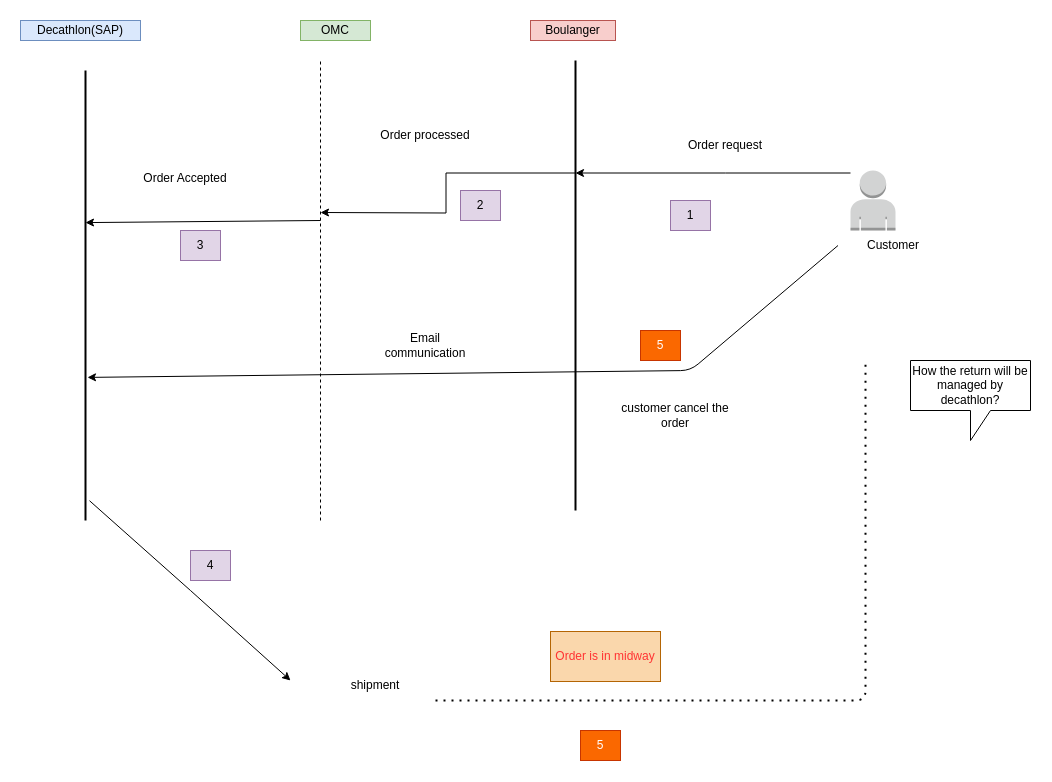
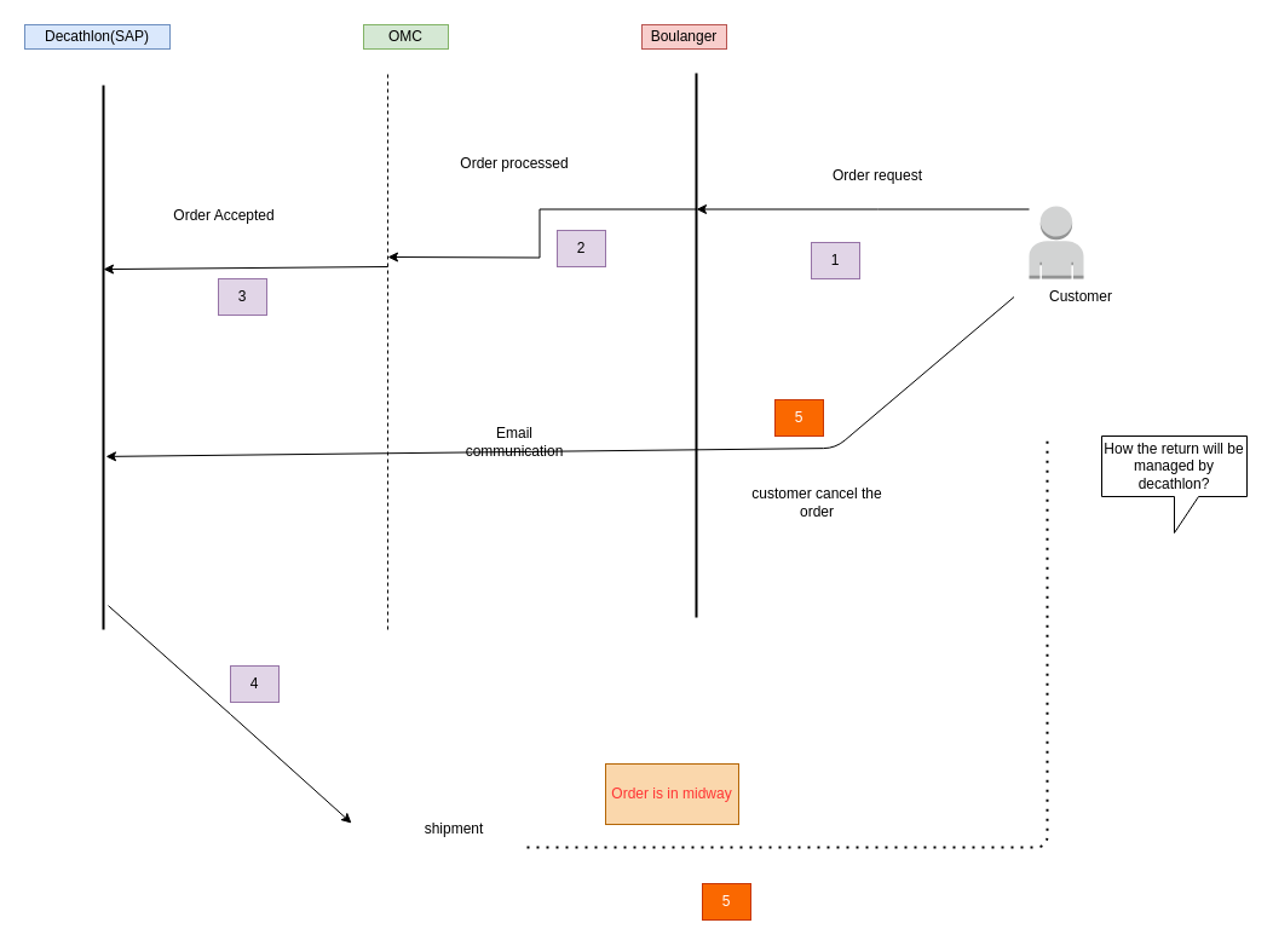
- <mxCell id="8" value="Boulanger" style="text;html=1;strokeColor=#b85450;fillColor=#f8cecc;align=center;verticalAlign=middle;whiteSpace=wrap;rounded=0;" vertex="1" parent="1"><mxGeometry x="530" y="20" width="85" height="20" as="geometry" /></mxCell>
+ <mxCell id="8" value="Boulanger" style="text;html=1;strokeColor=#b85450;fillColor=#f8cecc;align=center;verticalAlign=middle;whiteSpace=wrap;rounded=0;" vertex="1" parent="1"><mxGeometry x="530" y="20" width="70" height="20" as="geometry" /></mxCell>
- <mxCell id="29" value="Email communication" style="text;html=1;strokeColor=none;fillColor=none;align=center;verticalAlign=middle;whiteSpace=wrap;rounded=0;" vertex="1" parent="1"><mxGeometry x="370" y="320" width="110" height="50" as="geometry" /></mxCell>
+ <mxCell id="29" value="Email communication" style="text;html=1;strokeColor=none;fillColor=none;align=center;verticalAlign=middle;whiteSpace=wrap;rounded=0;" vertex="1" parent="1"><mxGeometry x="370" y="340" width="110" height="50" as="geometry" /></mxCell>
- <mxCell id="25" value="&lt;font color=&quot;#FF3333&quot;&gt;Order is in midway&lt;/font&gt;" style="text;html=1;align=center;verticalAlign=middle;whiteSpace=wrap;rounded=0;fillColor=#fad7ac;strokeColor=#b46504;" vertex="1" parent="1"><mxGeometry x="550" y="631" width="110" height="50" as="geometry" /></mxCell>
+ <mxCell id="25" value="&lt;font color=&quot;#FF3333&quot;&gt;Order is in midway&lt;/font&gt;" style="text;html=1;align=center;verticalAlign=middle;whiteSpace=wrap;rounded=0;fillColor=#fad7ac;strokeColor=#b46504;" vertex="1" parent="1"><mxGeometry x="500" y="631" width="110" height="50" as="geometry" /></mxCell>
